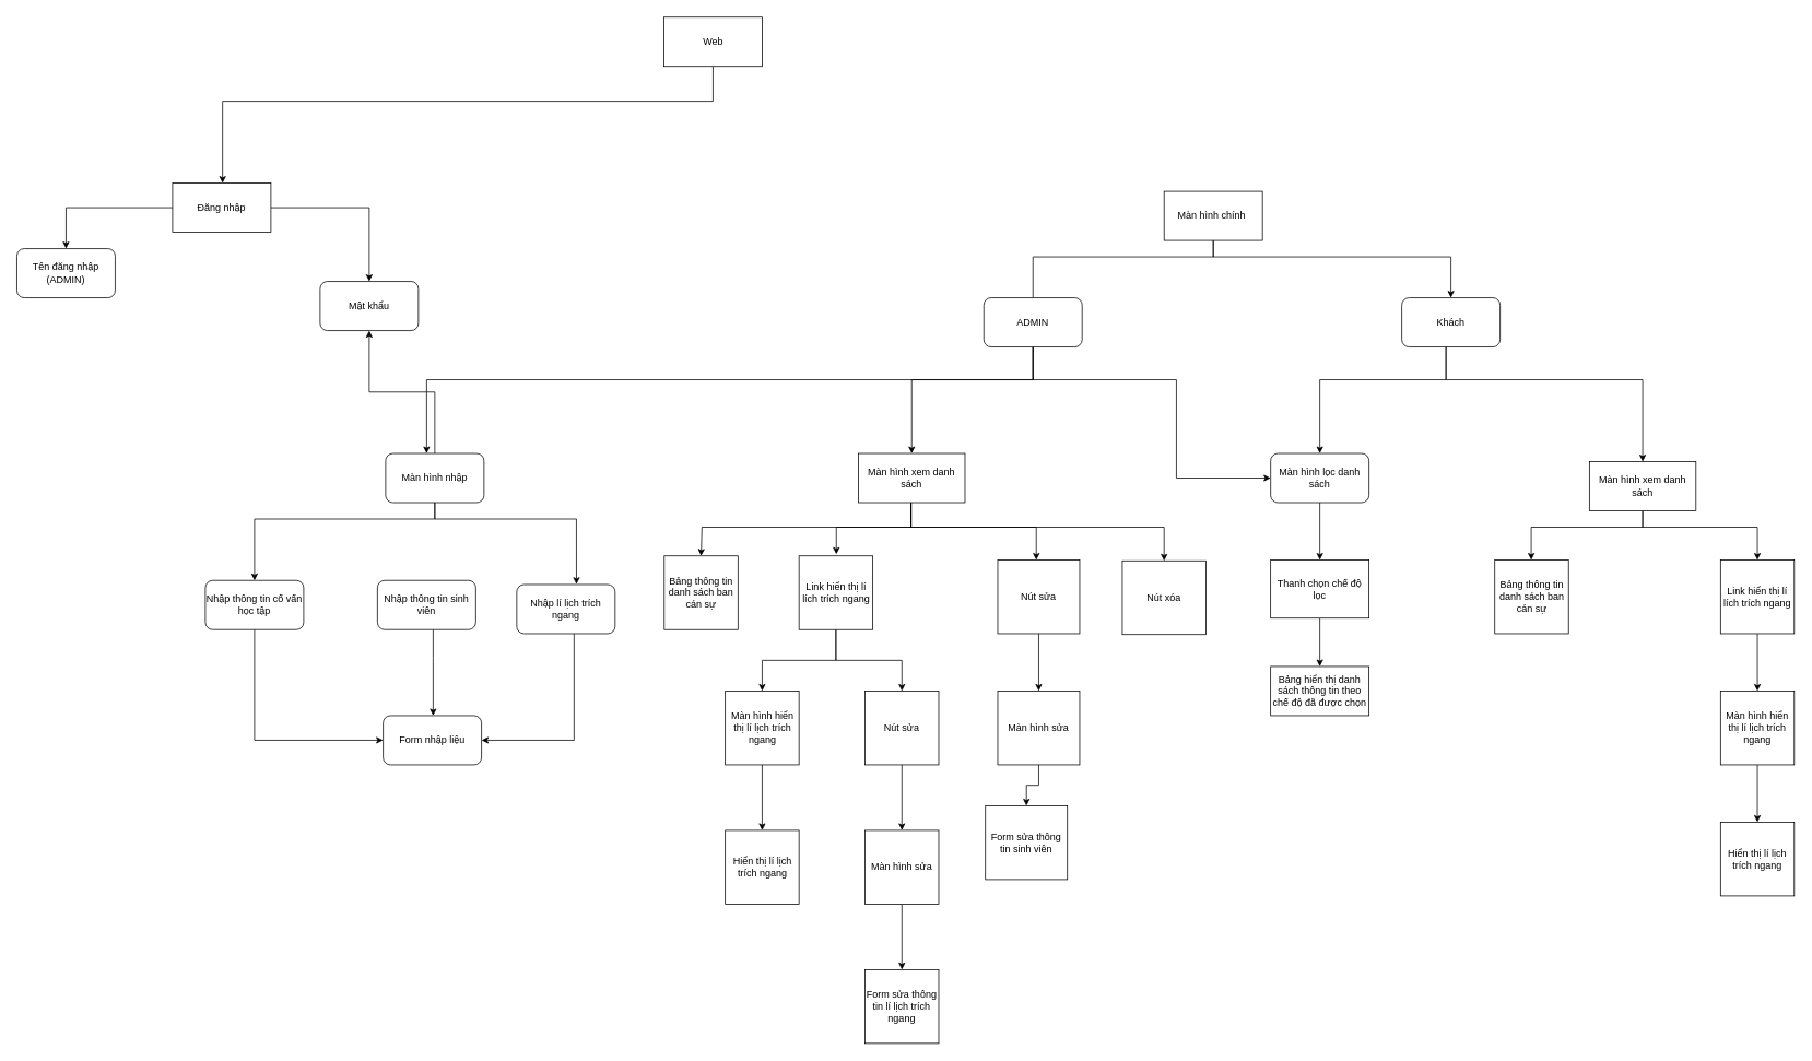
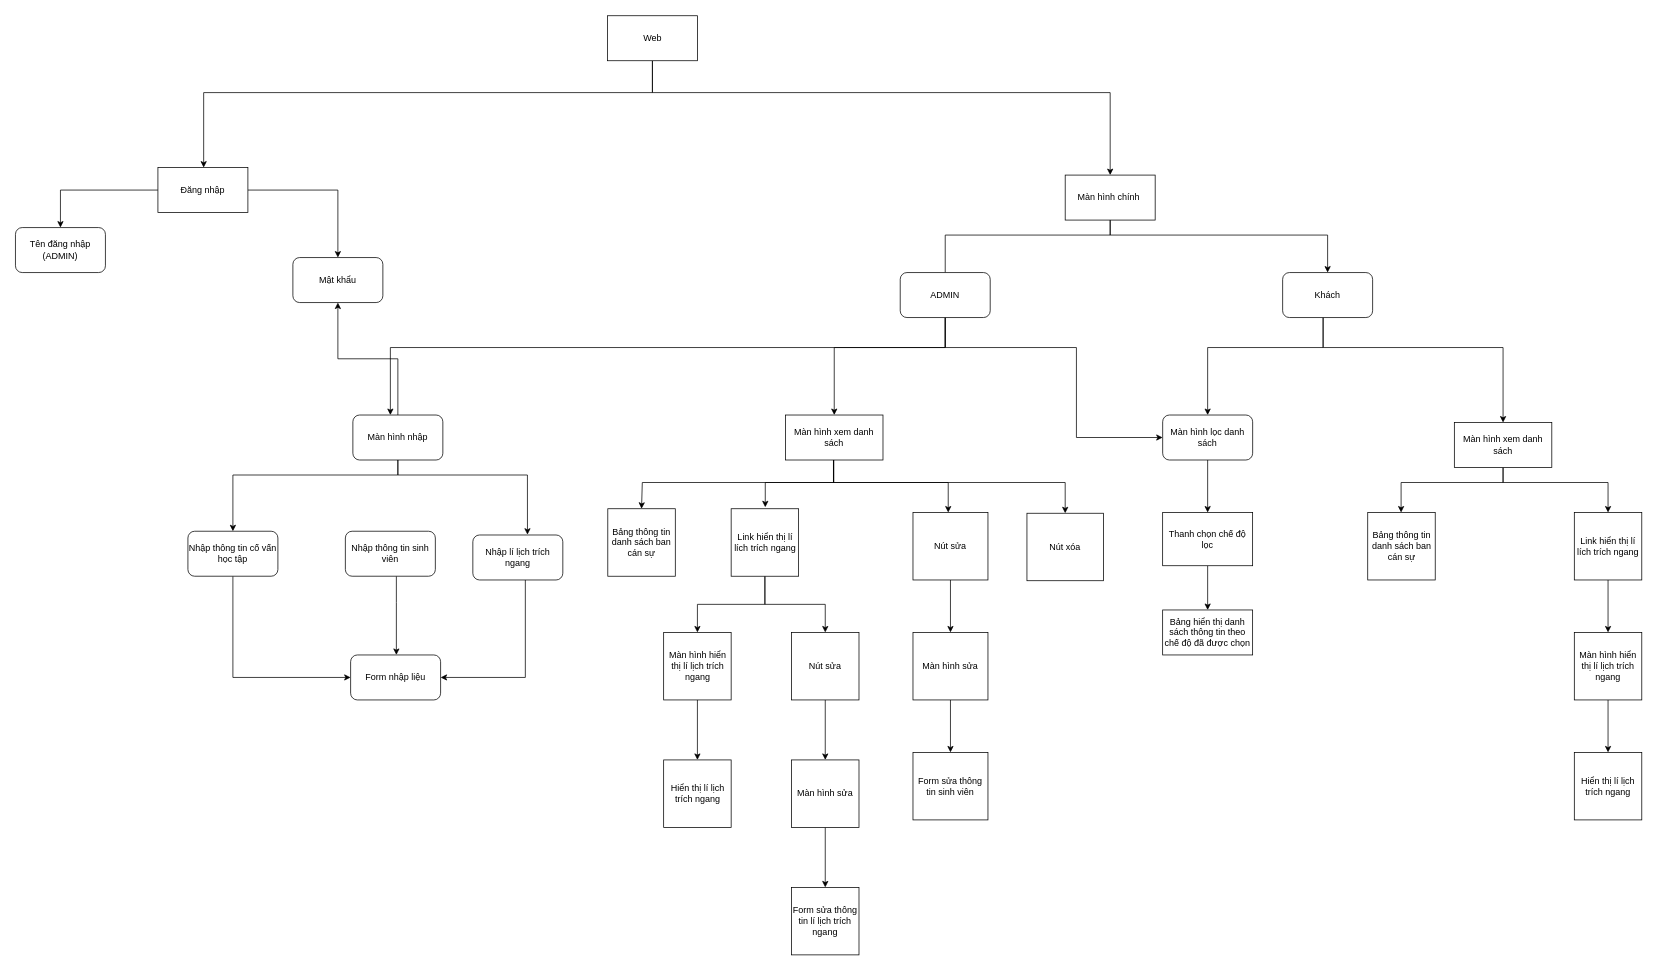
+ <mxCell id="2" style="edgeStyle=orthogonalEdgeStyle;rounded=0;orthogonalLoop=1;jettySize=auto;html=1;" parent="1" source="4" target="11" edge="1"><mxGeometry relative="1" as="geometry"><Array as="points"><mxPoint x="869" y="123" /><mxPoint x="1480" y="123" /></Array></mxGeometry></mxCell>
- <mxCell id="65" value="Form sửa thông tin sinh viên" style="rounded=0;whiteSpace=wrap;html=1;" parent="1" vertex="1"><mxGeometry x="1202" y="983" width="100" height="90" as="geometry" /></mxCell>
+ <mxCell id="65" value="Form sửa thông tin sinh viên" style="rounded=0;whiteSpace=wrap;html=1;" parent="1" vertex="1"><mxGeometry x="1217" y="1003" width="100" height="90" as="geometry" /></mxCell>
